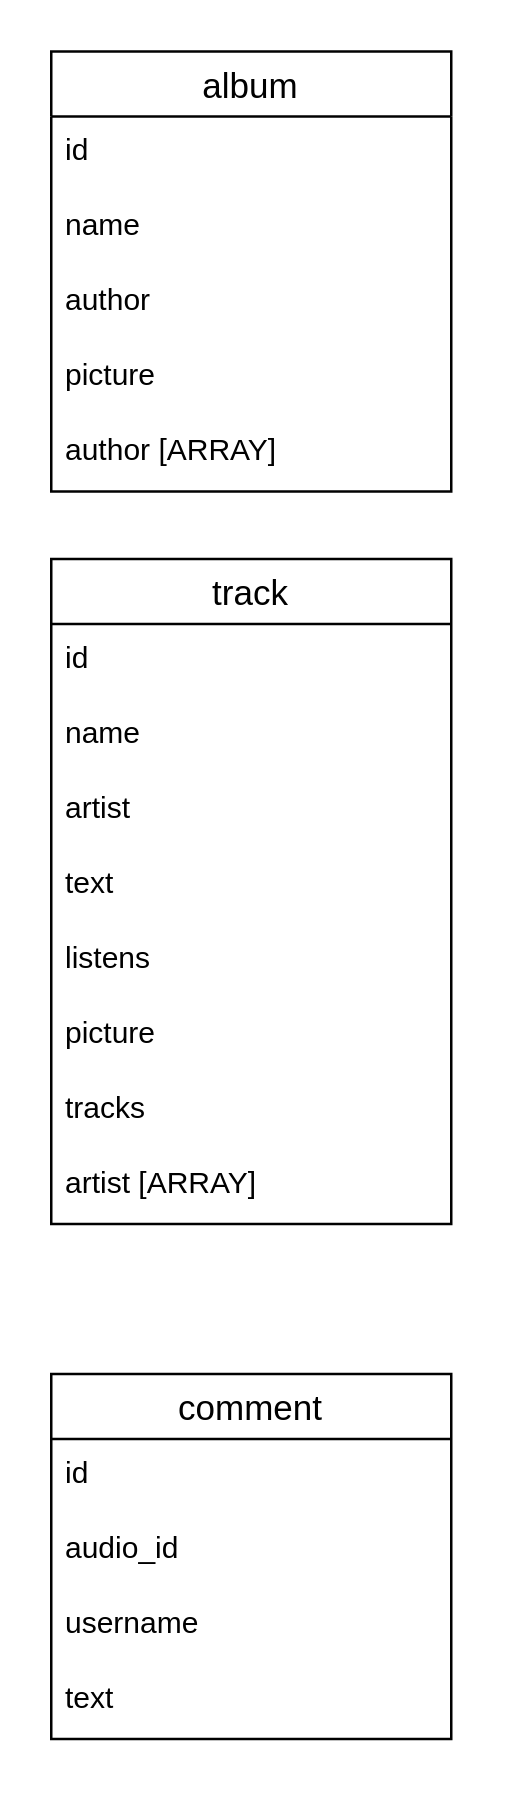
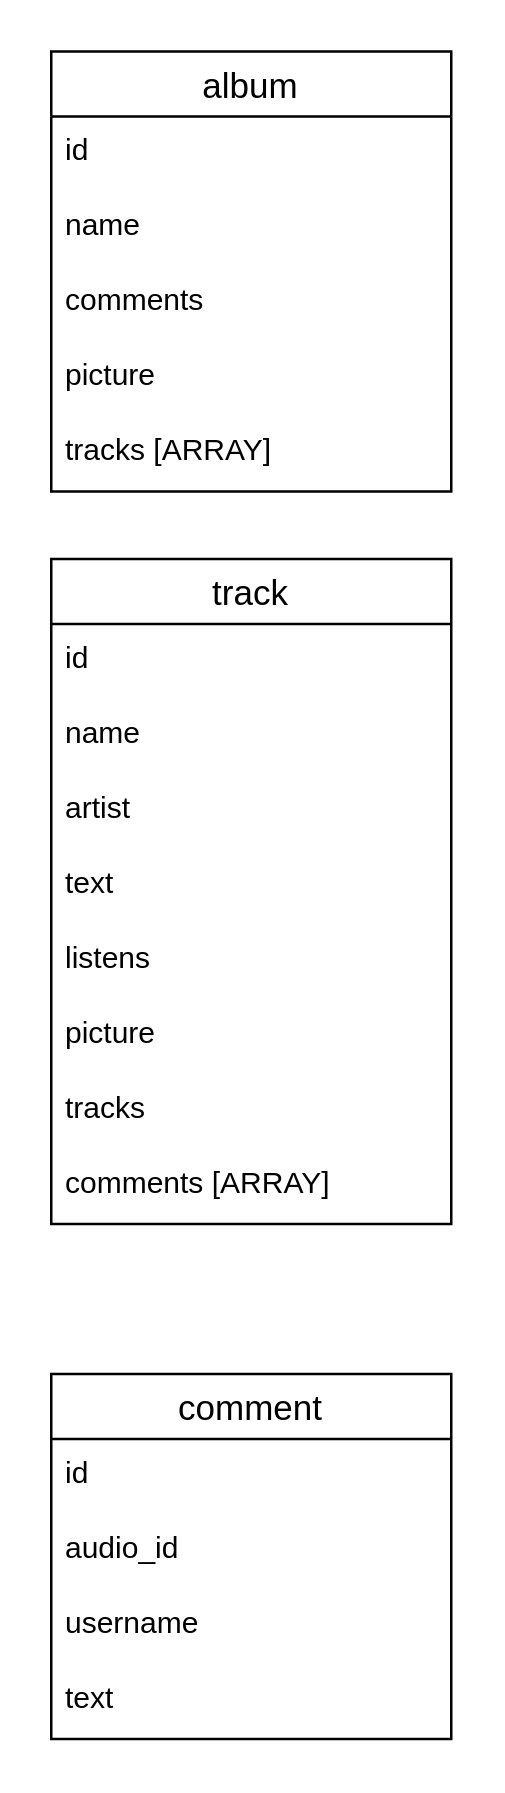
- <mxCell id="5" value="author" style="text;strokeColor=none;fillColor=none;spacingLeft=4;spacingRight=4;overflow=hidden;rotatable=0;points=[[0,0.5],[1,0.5]];portConstraint=eastwest;fontSize=12;" vertex="1" parent="2"><mxGeometry y="86" width="160" height="30" as="geometry" /></mxCell>
+ <mxCell id="5" value="comments" style="text;strokeColor=none;fillColor=none;spacingLeft=4;spacingRight=4;overflow=hidden;rotatable=0;points=[[0,0.5],[1,0.5]];portConstraint=eastwest;fontSize=12;" vertex="1" parent="2"><mxGeometry y="86" width="160" height="30" as="geometry" /></mxCell>
- <mxCell id="7" value="author [ARRAY]" style="text;strokeColor=none;fillColor=none;spacingLeft=4;spacingRight=4;overflow=hidden;rotatable=0;points=[[0,0.5],[1,0.5]];portConstraint=eastwest;fontSize=12;" vertex="1" parent="2"><mxGeometry y="146" width="160" height="30" as="geometry" /></mxCell>
+ <mxCell id="7" value="tracks [ARRAY]" style="text;strokeColor=none;fillColor=none;spacingLeft=4;spacingRight=4;overflow=hidden;rotatable=0;points=[[0,0.5],[1,0.5]];portConstraint=eastwest;fontSize=12;" vertex="1" parent="2"><mxGeometry y="146" width="160" height="30" as="geometry" /></mxCell>
- <mxCell id="16" value="artist [ARRAY]" style="text;strokeColor=none;fillColor=none;spacingLeft=4;spacingRight=4;overflow=hidden;rotatable=0;points=[[0,0.5],[1,0.5]];portConstraint=eastwest;fontSize=12;" vertex="1" parent="8"><mxGeometry y="236" width="160" height="30" as="geometry" /></mxCell>
+ <mxCell id="16" value="comments [ARRAY]" style="text;strokeColor=none;fillColor=none;spacingLeft=4;spacingRight=4;overflow=hidden;rotatable=0;points=[[0,0.5],[1,0.5]];portConstraint=eastwest;fontSize=12;" vertex="1" parent="8"><mxGeometry y="236" width="160" height="30" as="geometry" /></mxCell>
